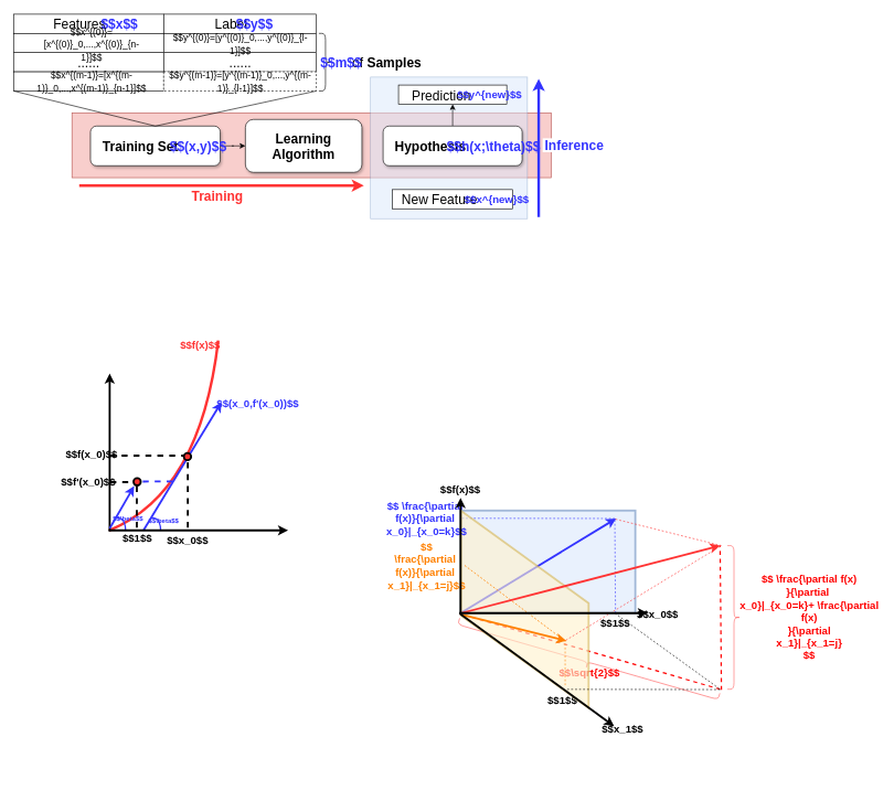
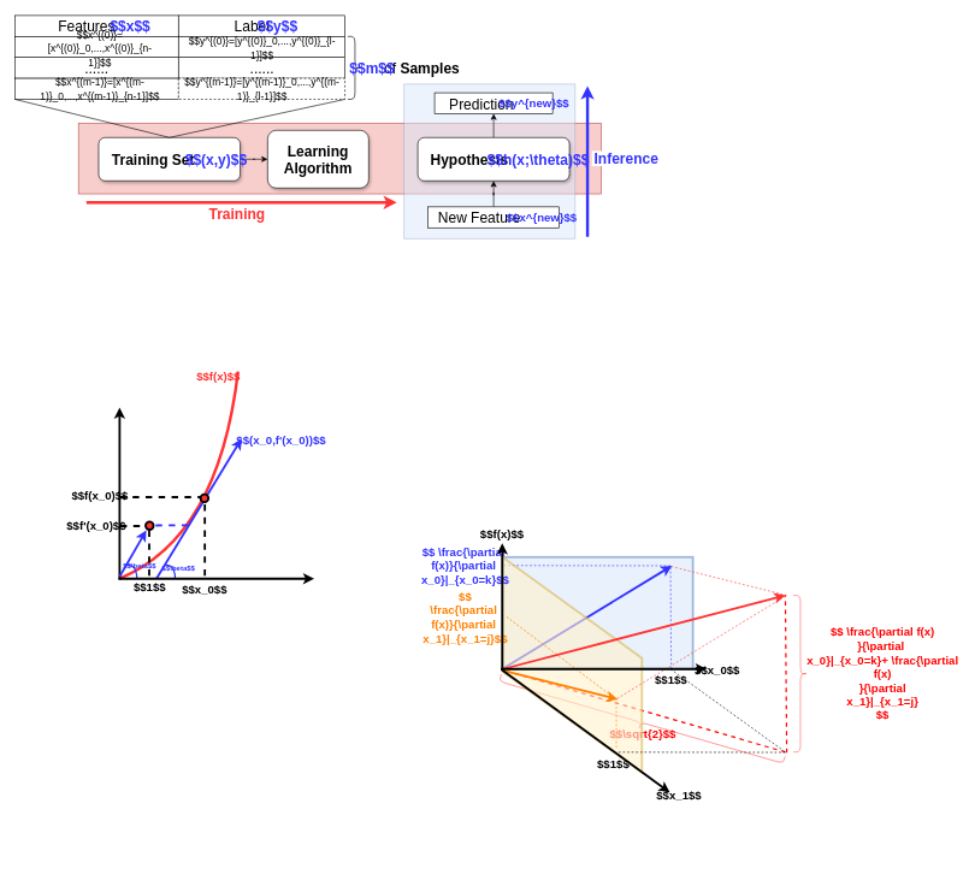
- <mxCell id="17" value="&lt;font style=&quot;font-size: 20px&quot;&gt;&lt;b&gt;Learning Algorithm&lt;/b&gt;&lt;/font&gt;" style="rounded=1;whiteSpace=wrap;html=1;shadow=1;" parent="1" vertex="1"><mxGeometry x="370" y="180" width="176" height="80" as="geometry" /></mxCell>
+ <mxCell id="17" value="&lt;font style=&quot;font-size: 20px&quot;&gt;&lt;b&gt;Learning Algorithm&lt;/b&gt;&lt;/font&gt;" style="rounded=1;whiteSpace=wrap;html=1;shadow=1;" parent="1" vertex="1"><mxGeometry x="370" y="180" width="140" height="80" as="geometry" /></mxCell>
+ <mxCell id="26" style="edgeStyle=orthogonalEdgeStyle;rounded=0;orthogonalLoop=1;jettySize=auto;html=1;entryX=0.5;entryY=1;entryDx=0;entryDy=0;fontSize=20;fontColor=#000000;" parent="1" source="27" target="16" edge="1"><mxGeometry relative="1" as="geometry" /></mxCell>
